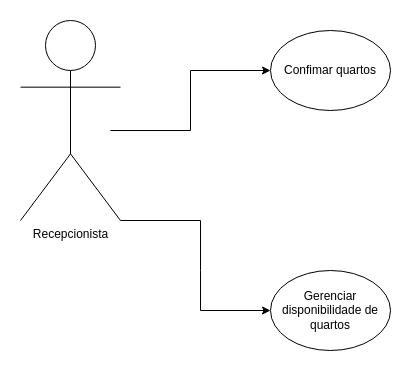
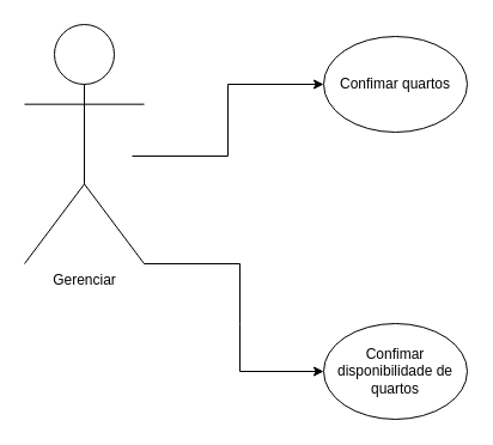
- <mxCell id="2" value="Recepcionista" style="shape=umlActor;verticalLabelPosition=bottom;verticalAlign=top;html=1;outlineConnect=0;" vertex="1" parent="1"><mxGeometry x="20" y="20" width="100" height="200" as="geometry" /></mxCell>
+ <mxCell id="2" value="Gerenciar" style="shape=umlActor;verticalLabelPosition=bottom;verticalAlign=top;html=1;outlineConnect=0;" vertex="1" parent="1"><mxGeometry x="20" y="20" width="100" height="200" as="geometry" /></mxCell>
- <mxCell id="6" value="Gerenciar disponibilidade de quartos" style="ellipse;whiteSpace=wrap;html=1;" vertex="1" parent="1"><mxGeometry x="270" y="270" width="120" height="80" as="geometry" /></mxCell>
+ <mxCell id="6" value="Confimar disponibilidade de quartos" style="ellipse;whiteSpace=wrap;html=1;" vertex="1" parent="1"><mxGeometry x="270" y="270" width="120" height="80" as="geometry" /></mxCell>
